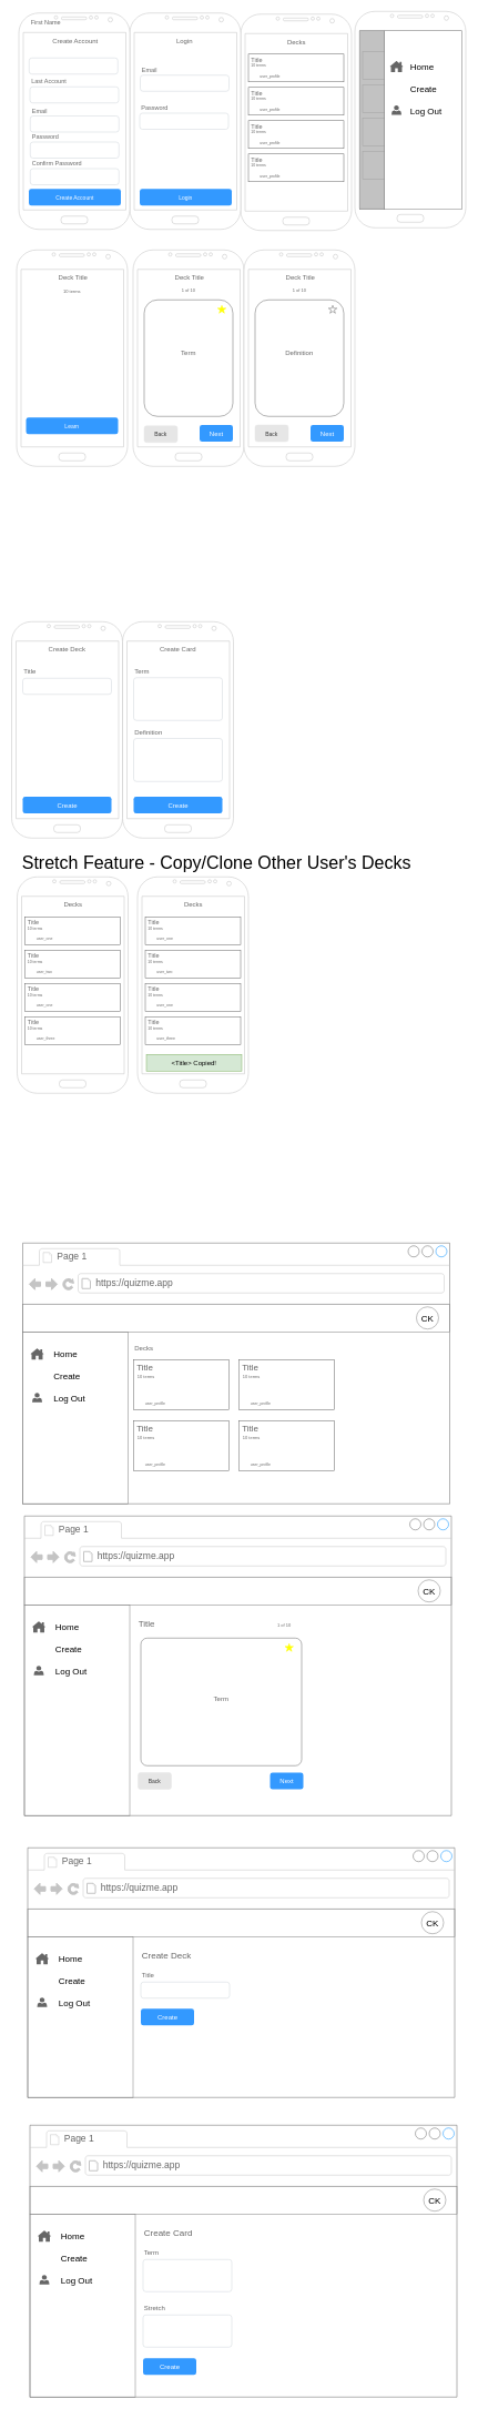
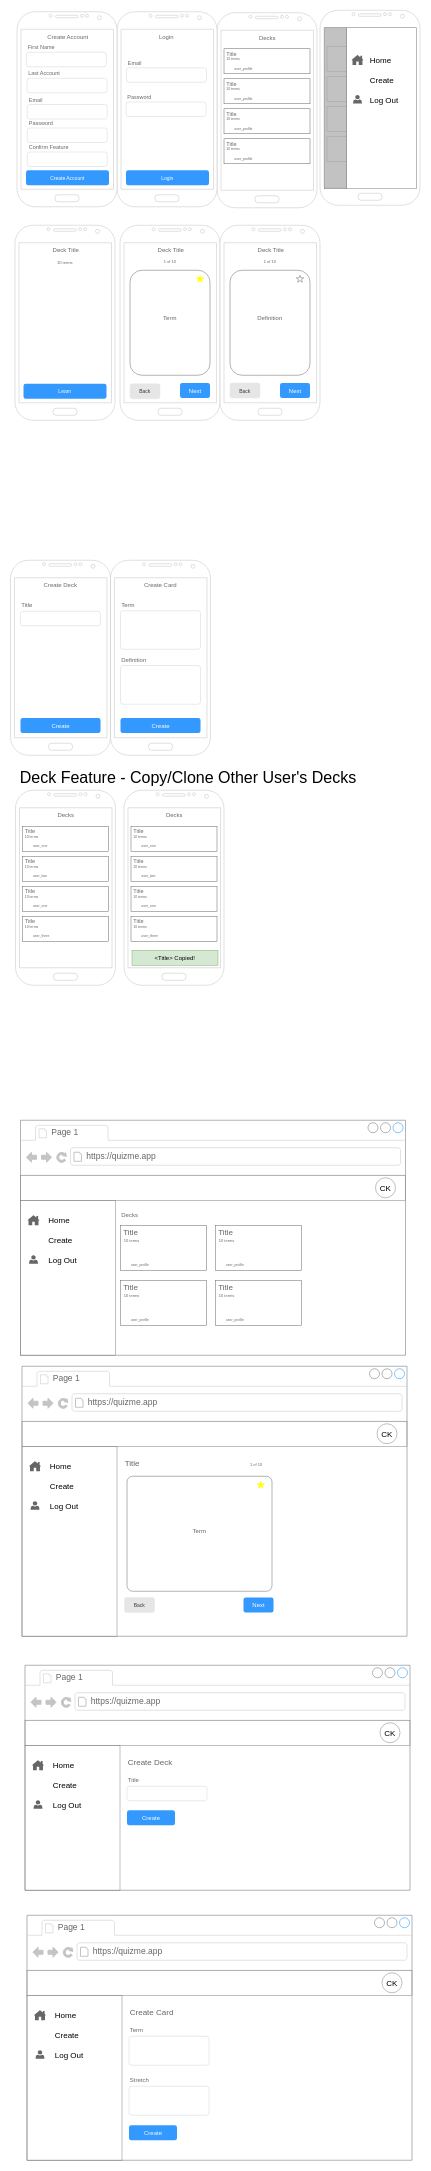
- <mxCell id="195" value="First Name" style="text;html=1;strokeColor=none;fillColor=none;align=left;verticalAlign=middle;whiteSpace=wrap;rounded=0;fontSize=11;fontColor=#666666;" parent="1" vertex="1"><mxGeometry x="52.5" y="29" width="102.5" height="20" as="geometry" /></mxCell>
+ <mxCell id="195" value="First Name" style="text;html=1;strokeColor=none;fillColor=none;align=left;verticalAlign=middle;whiteSpace=wrap;rounded=0;fontSize=11;fontColor=#666666;" parent="1" vertex="1"><mxGeometry x="52.5" y="84" width="102.5" height="20" as="geometry" /></mxCell>
- <mxCell id="193" value="Confirm Password" style="text;html=1;strokeColor=none;fillColor=none;align=left;verticalAlign=middle;whiteSpace=wrap;rounded=0;fontSize=11;fontColor=#666666;" parent="1" vertex="1"><mxGeometry x="54.5" y="283.5" width="106" height="20" as="geometry" /></mxCell>
+ <mxCell id="193" value="Confirm Feature" style="text;html=1;strokeColor=none;fillColor=none;align=left;verticalAlign=middle;whiteSpace=wrap;rounded=0;fontSize=11;fontColor=#666666;" parent="1" vertex="1"><mxGeometry x="54.5" y="283.5" width="106" height="20" as="geometry" /></mxCell>
- <mxCell id="26" value="Learn" style="rounded=1;html=1;shadow=0;dashed=0;whiteSpace=wrap;fontSize=10;fillColor=#3399FF;align=center;strokeColor=none;fontColor=#ffffff;gradientColor=none;" parent="1" vertex="1"><mxGeometry x="46" y="752" width="166" height="30" as="geometry" /></mxCell>
+ <mxCell id="26" value="Learn" style="rounded=1;html=1;shadow=0;dashed=0;whiteSpace=wrap;fontSize=10;fillColor=#3399FF;align=center;strokeColor=none;fontColor=#ffffff;gradientColor=none;" parent="1" vertex="1"><mxGeometry x="46" y="767" width="166" height="30" as="geometry" /></mxCell>
- <mxCell id="209" value="Stretch Feature - Copy/Clone Other User's Decks" style="text;html=1;strokeColor=none;fillColor=none;align=left;verticalAlign=middle;whiteSpace=wrap;rounded=0;fontSize=32;" vertex="1" parent="1"><mxGeometry x="37" y="1540" width="762" height="30" as="geometry" /></mxCell>
+ <mxCell id="209" value="Deck Feature - Copy/Clone Other User's Decks" style="text;html=1;strokeColor=none;fillColor=none;align=left;verticalAlign=middle;whiteSpace=wrap;rounded=0;fontSize=32;" vertex="1" parent="1"><mxGeometry x="37" y="1540" width="762" height="30" as="geometry" /></mxCell>
